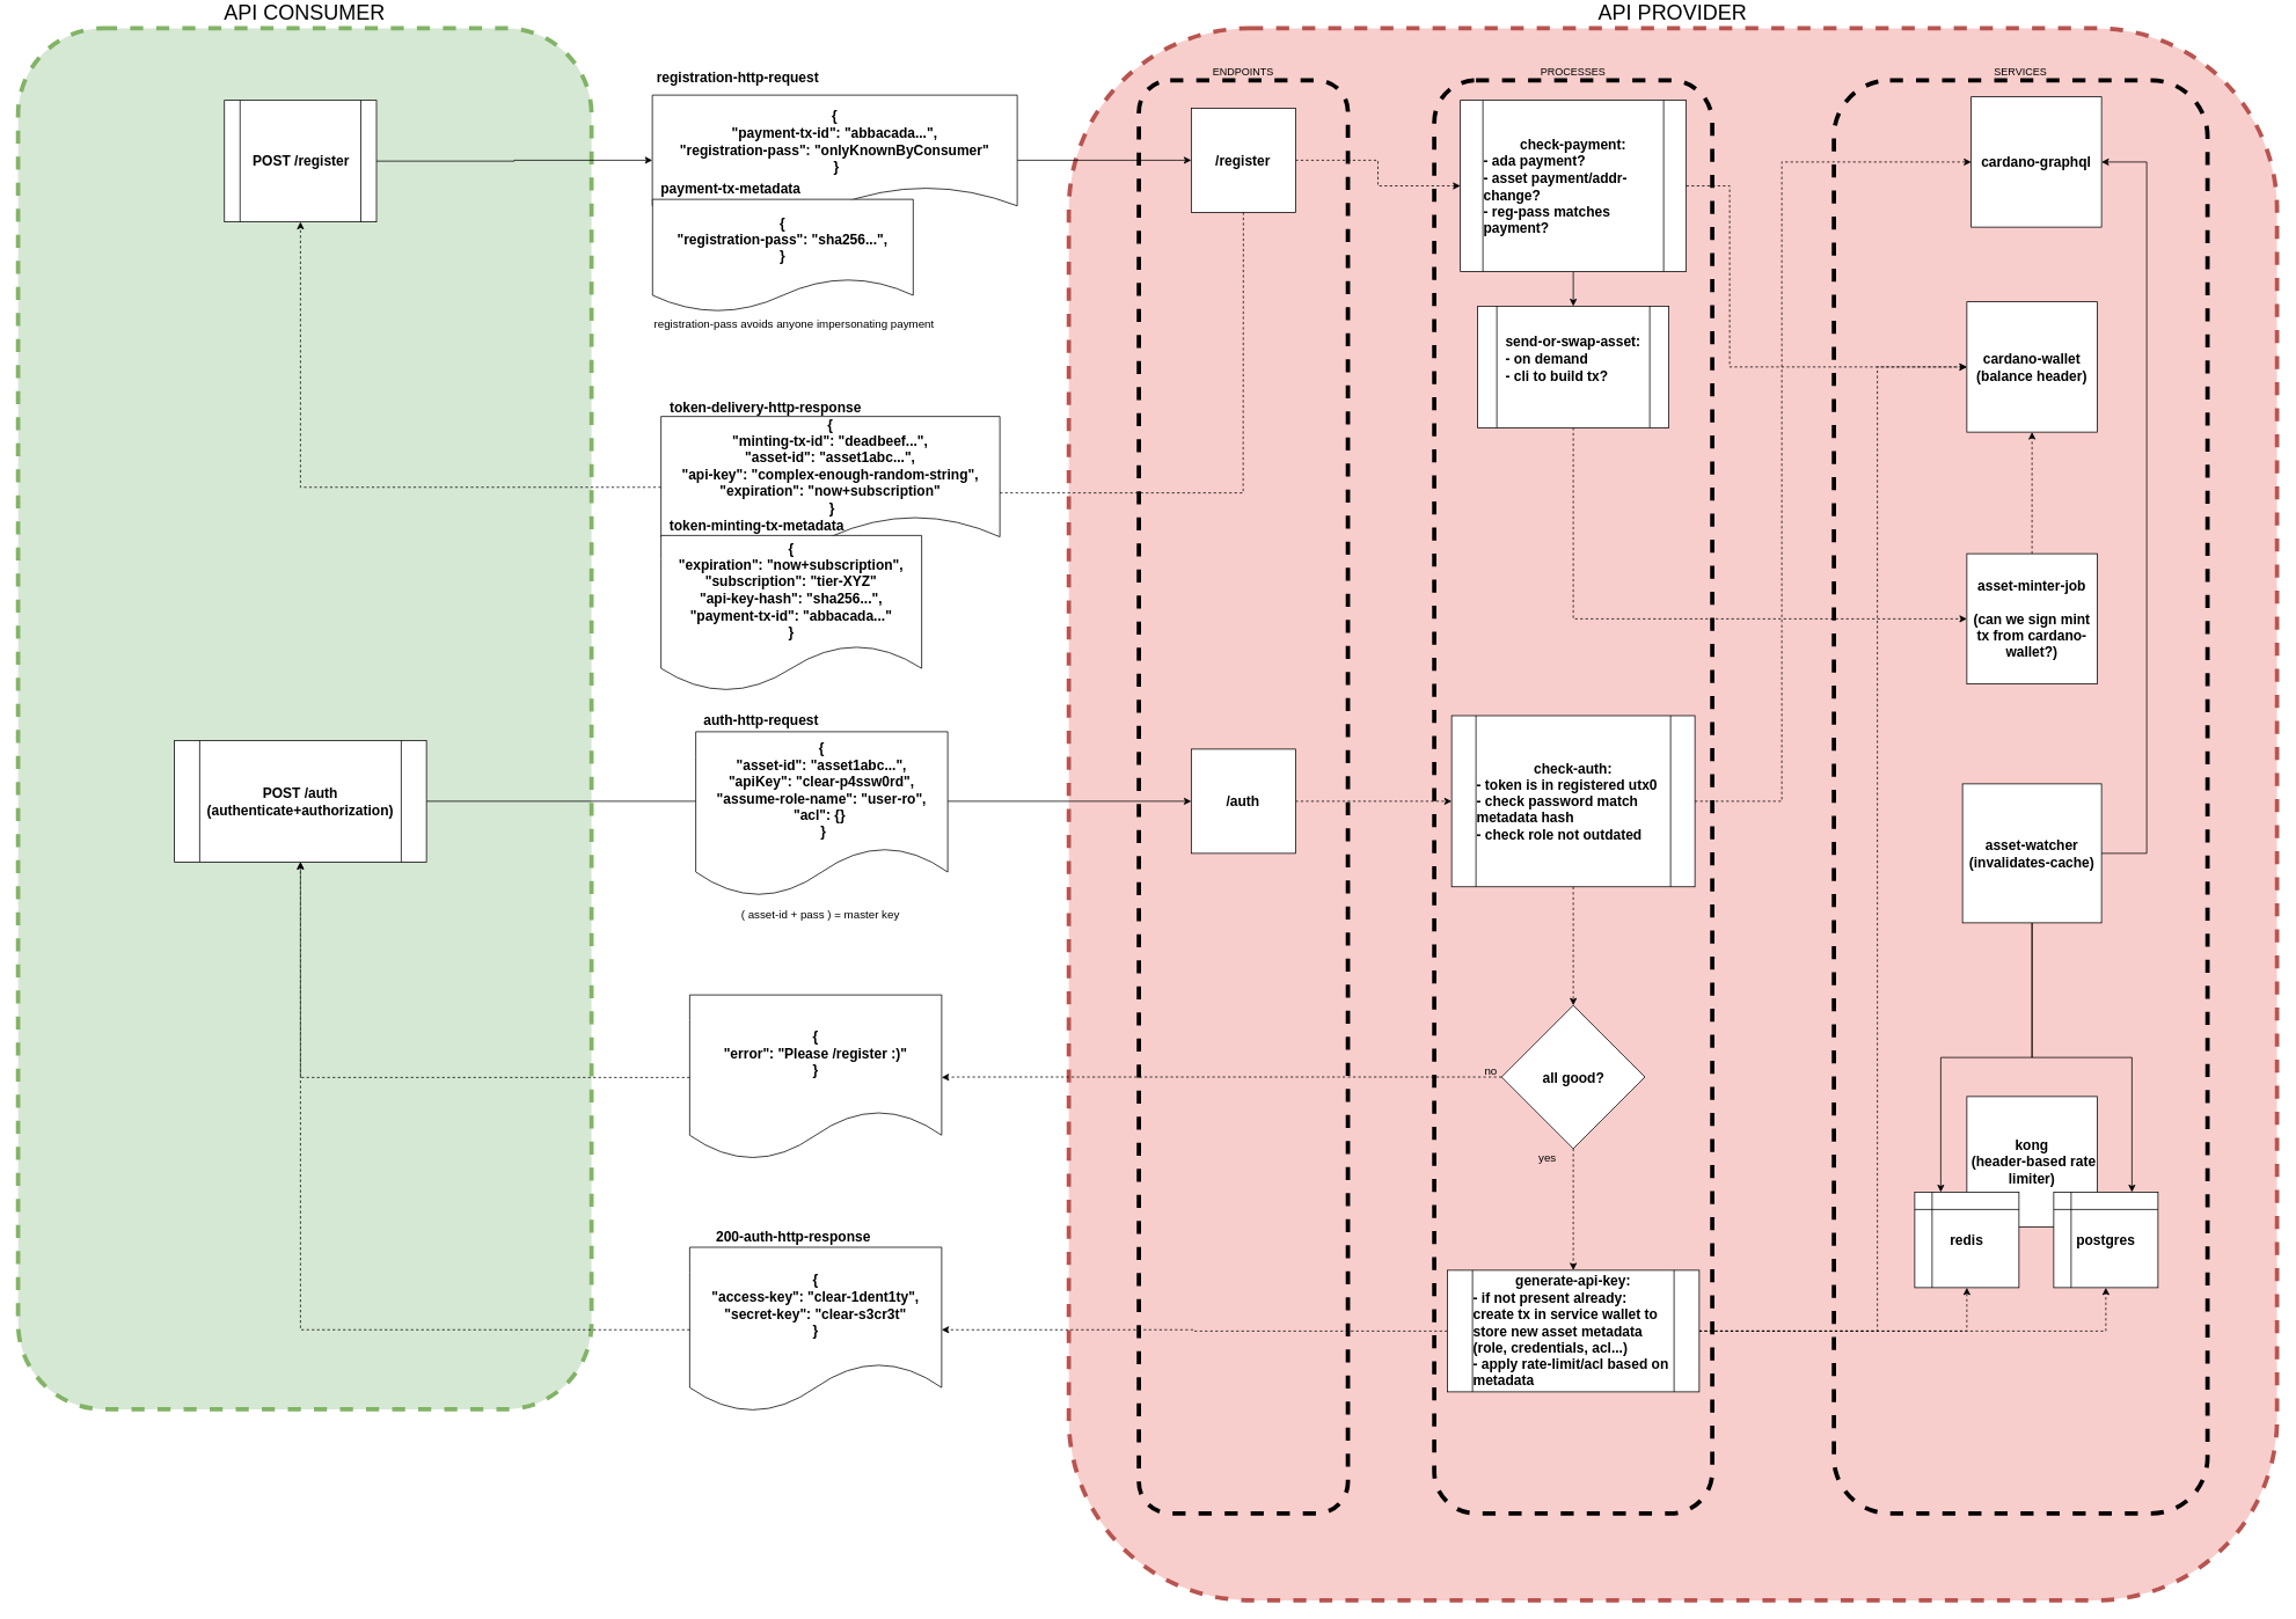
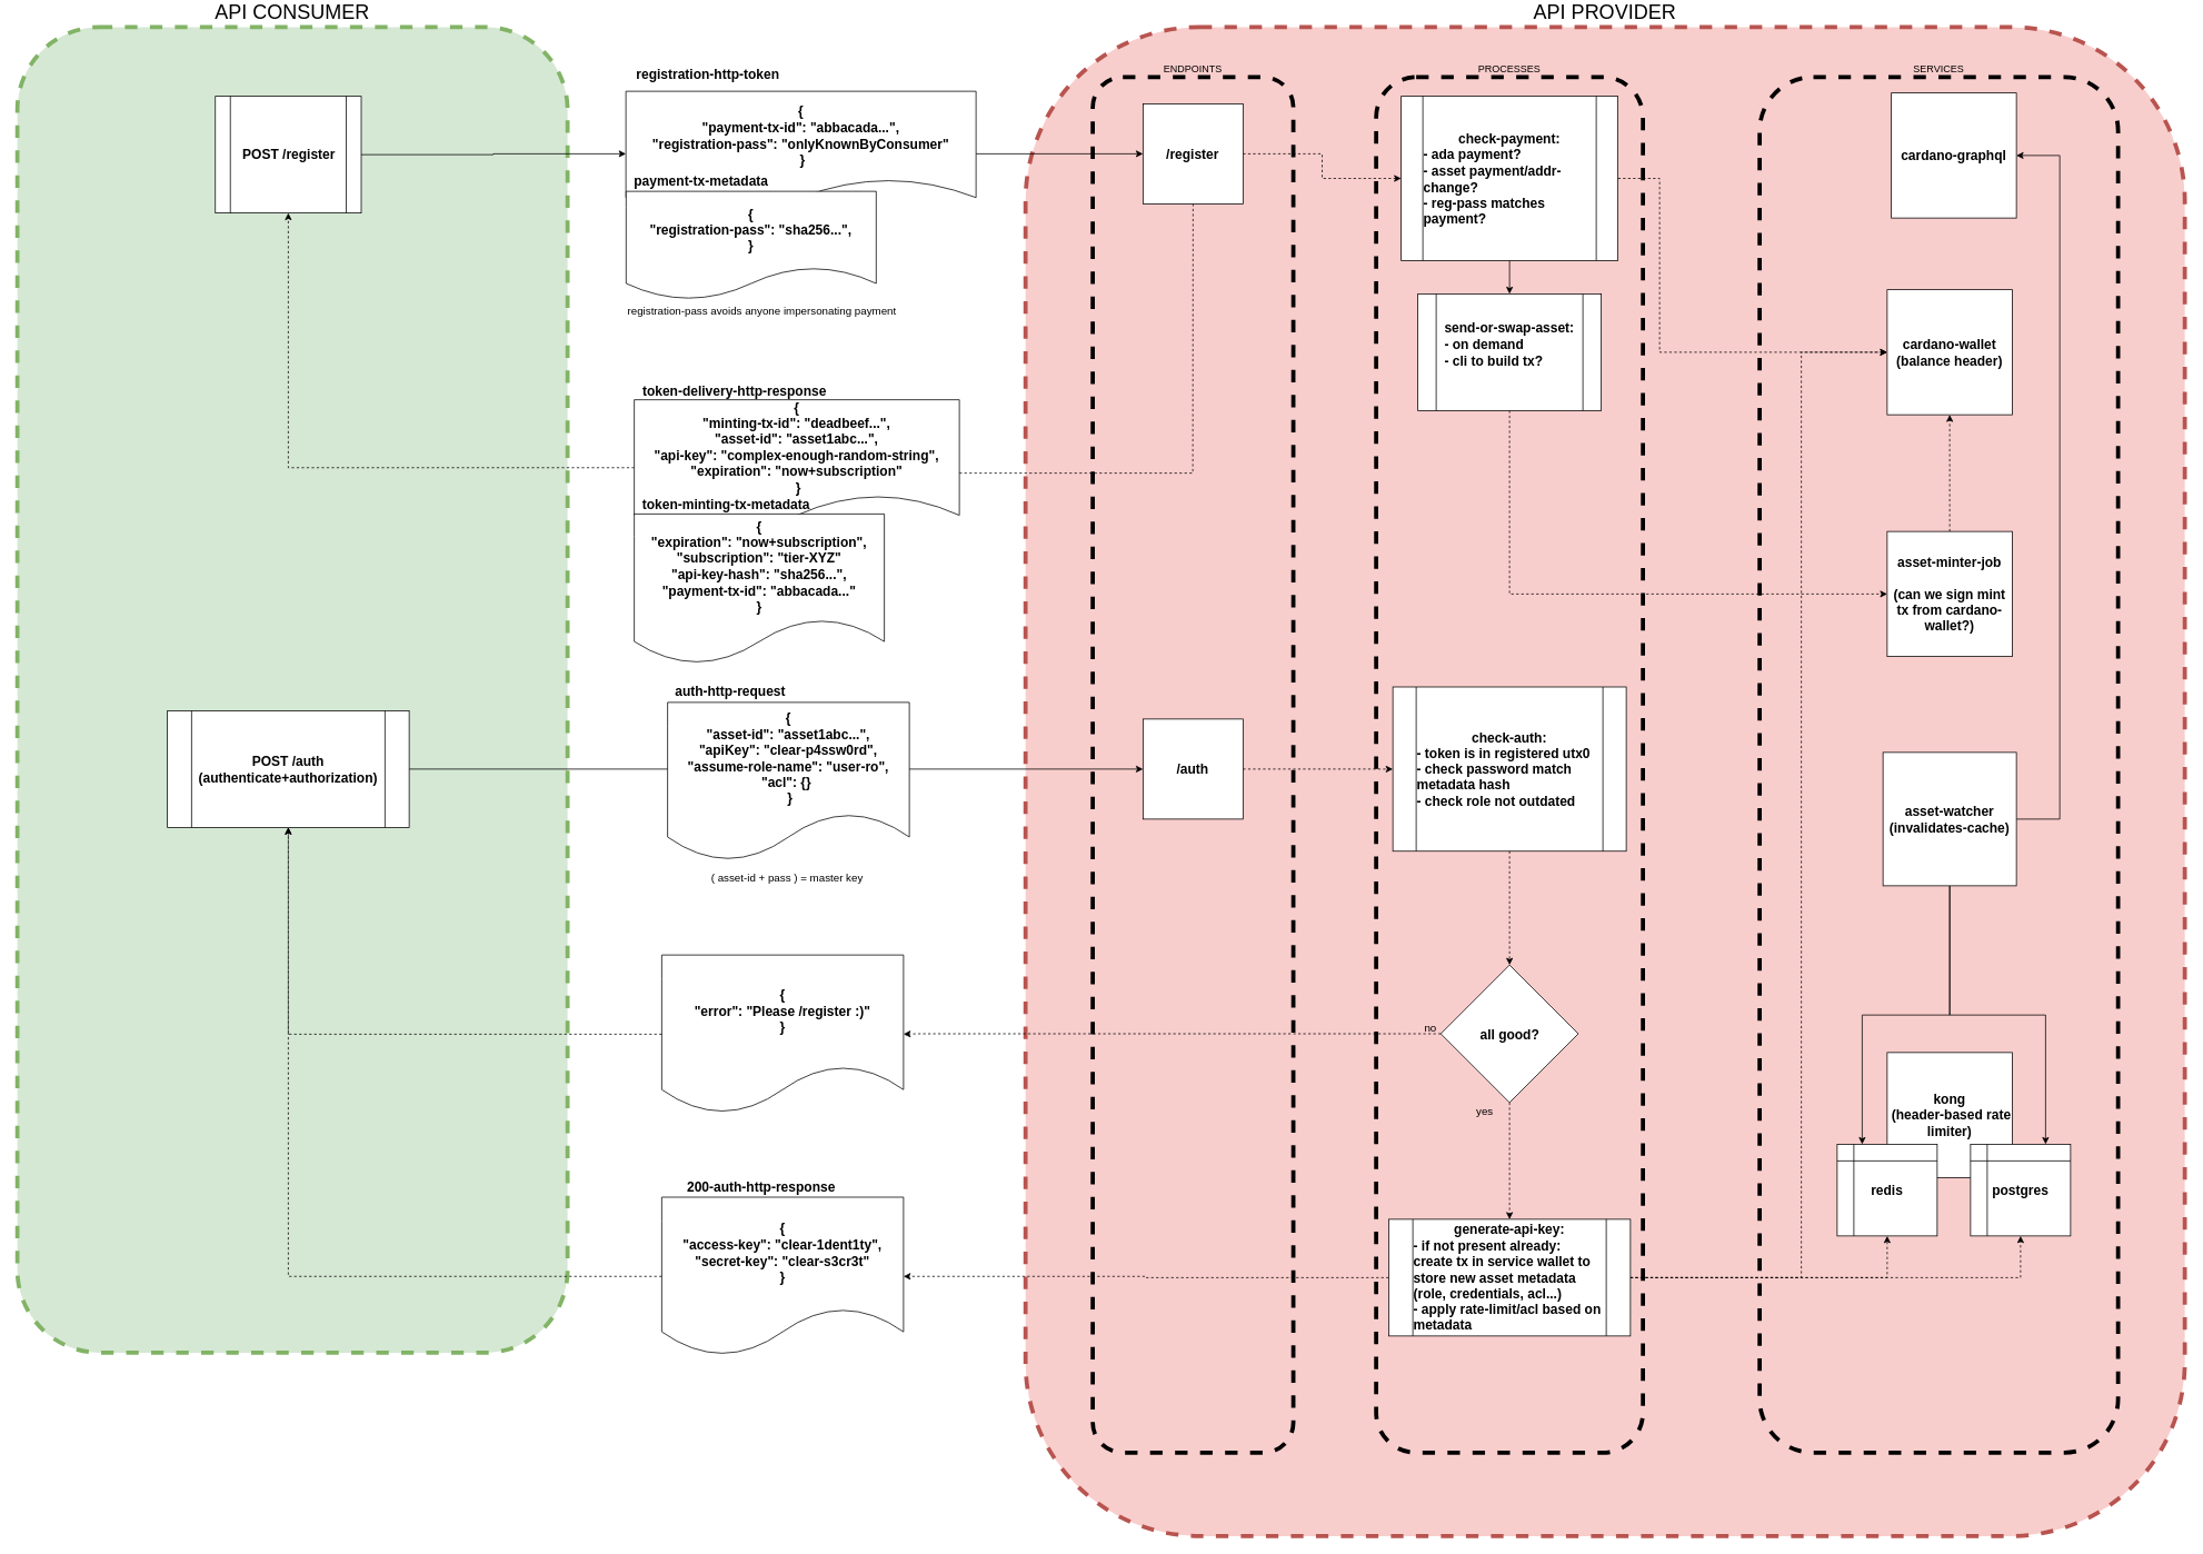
- <mxCell id="44" value="&lt;font style=&quot;font-size: 16px&quot;&gt;&lt;b&gt;registration-http-request&lt;/b&gt;&lt;/font&gt;" style="text;html=1;align=center;verticalAlign=middle;resizable=0;points=[];autosize=1;" parent="41" vertex="1"><mxGeometry x="-2" width="200" height="20" as="geometry" /></mxCell>
+ <mxCell id="44" value="&lt;font style=&quot;font-size: 16px&quot;&gt;&lt;b&gt;registration-http-token&lt;/b&gt;&lt;/font&gt;" style="text;html=1;align=center;verticalAlign=middle;resizable=0;points=[];autosize=1;" parent="41" vertex="1"><mxGeometry x="-2" width="200" height="20" as="geometry" /></mxCell>
- <mxCell id="64" style="edgeStyle=orthogonalEdgeStyle;rounded=0;orthogonalLoop=1;jettySize=auto;html=1;exitX=1;exitY=0.5;exitDx=0;exitDy=0;entryX=0;entryY=0.5;entryDx=0;entryDy=0;fontSize=13;dashed=1;startArrow=none;startFill=0;" parent="1" source="65" target="24" edge="1"><mxGeometry relative="1" as="geometry"><Array as="points"><mxPoint x="2050" y="910" /><mxPoint x="2050" y="174" /></Array></mxGeometry></mxCell>
